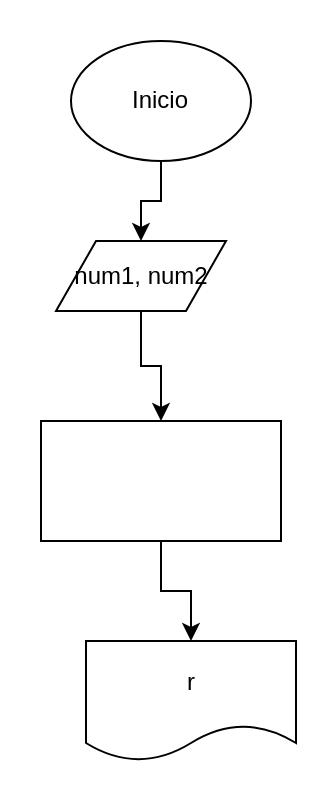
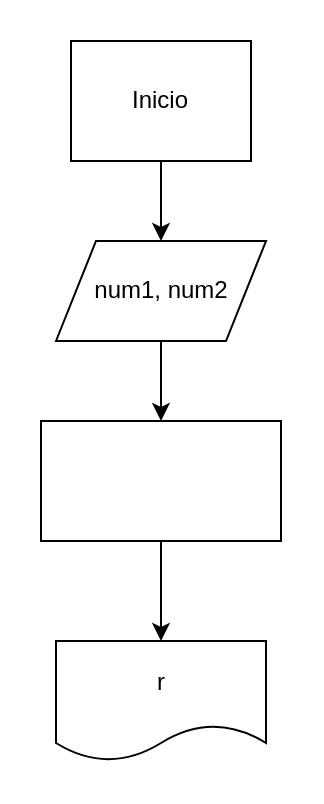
- <mxCell id="3" value="Inicio" style="ellipse;whiteSpace=wrap;html=1;" vertex="1" parent="1"><mxGeometry x="35" y="20" width="90" height="60" as="geometry" /></mxCell>
+ <mxCell id="3" value="Inicio" style="whiteSpace=wrap;html=1;rounded=0;" vertex="1" parent="1"><mxGeometry x="35" y="20" width="90" height="60" as="geometry" /></mxCell>
- <mxCell id="5" value="num1, num2" style="shape=parallelogram;perimeter=parallelogramPerimeter;whiteSpace=wrap;html=1;fixedSize=1;" vertex="1" parent="1"><mxGeometry x="27.5" y="120" width="85" height="35" as="geometry" /></mxCell>
+ <mxCell id="5" value="num1, num2" style="shape=parallelogram;perimeter=parallelogramPerimeter;whiteSpace=wrap;html=1;fixedSize=1;" vertex="1" parent="1"><mxGeometry x="27.5" y="120" width="105" height="50" as="geometry" /></mxCell>
- <mxCell id="8" value="r" style="shape=document;whiteSpace=wrap;html=1;boundedLbl=1;" vertex="1" parent="1"><mxGeometry x="42.5" y="320" width="105" height="60" as="geometry" /></mxCell>
+ <mxCell id="8" value="r" style="shape=document;whiteSpace=wrap;html=1;boundedLbl=1;" vertex="1" parent="1"><mxGeometry x="27.5" y="320" width="105" height="60" as="geometry" /></mxCell>
